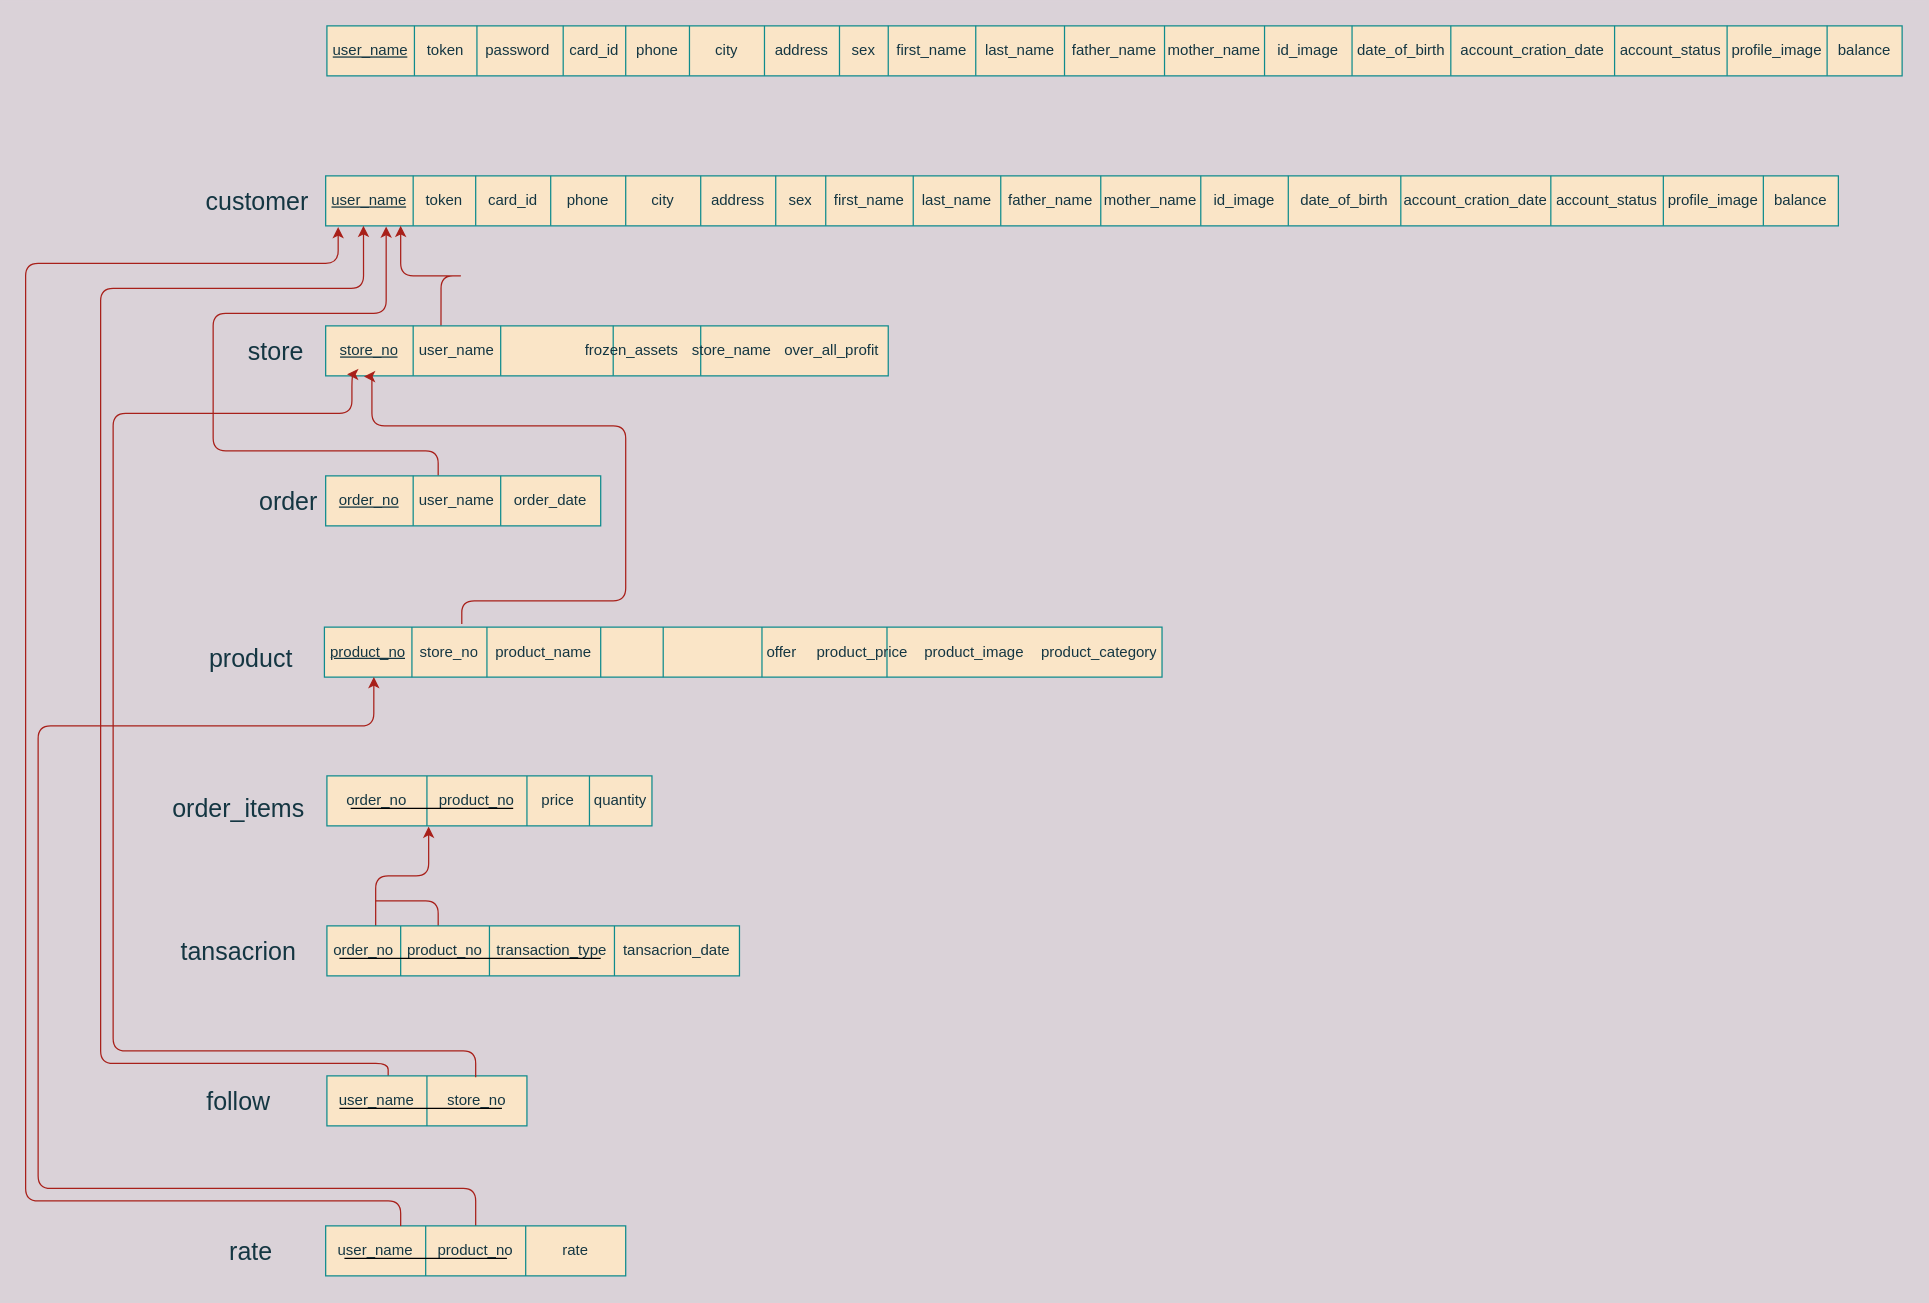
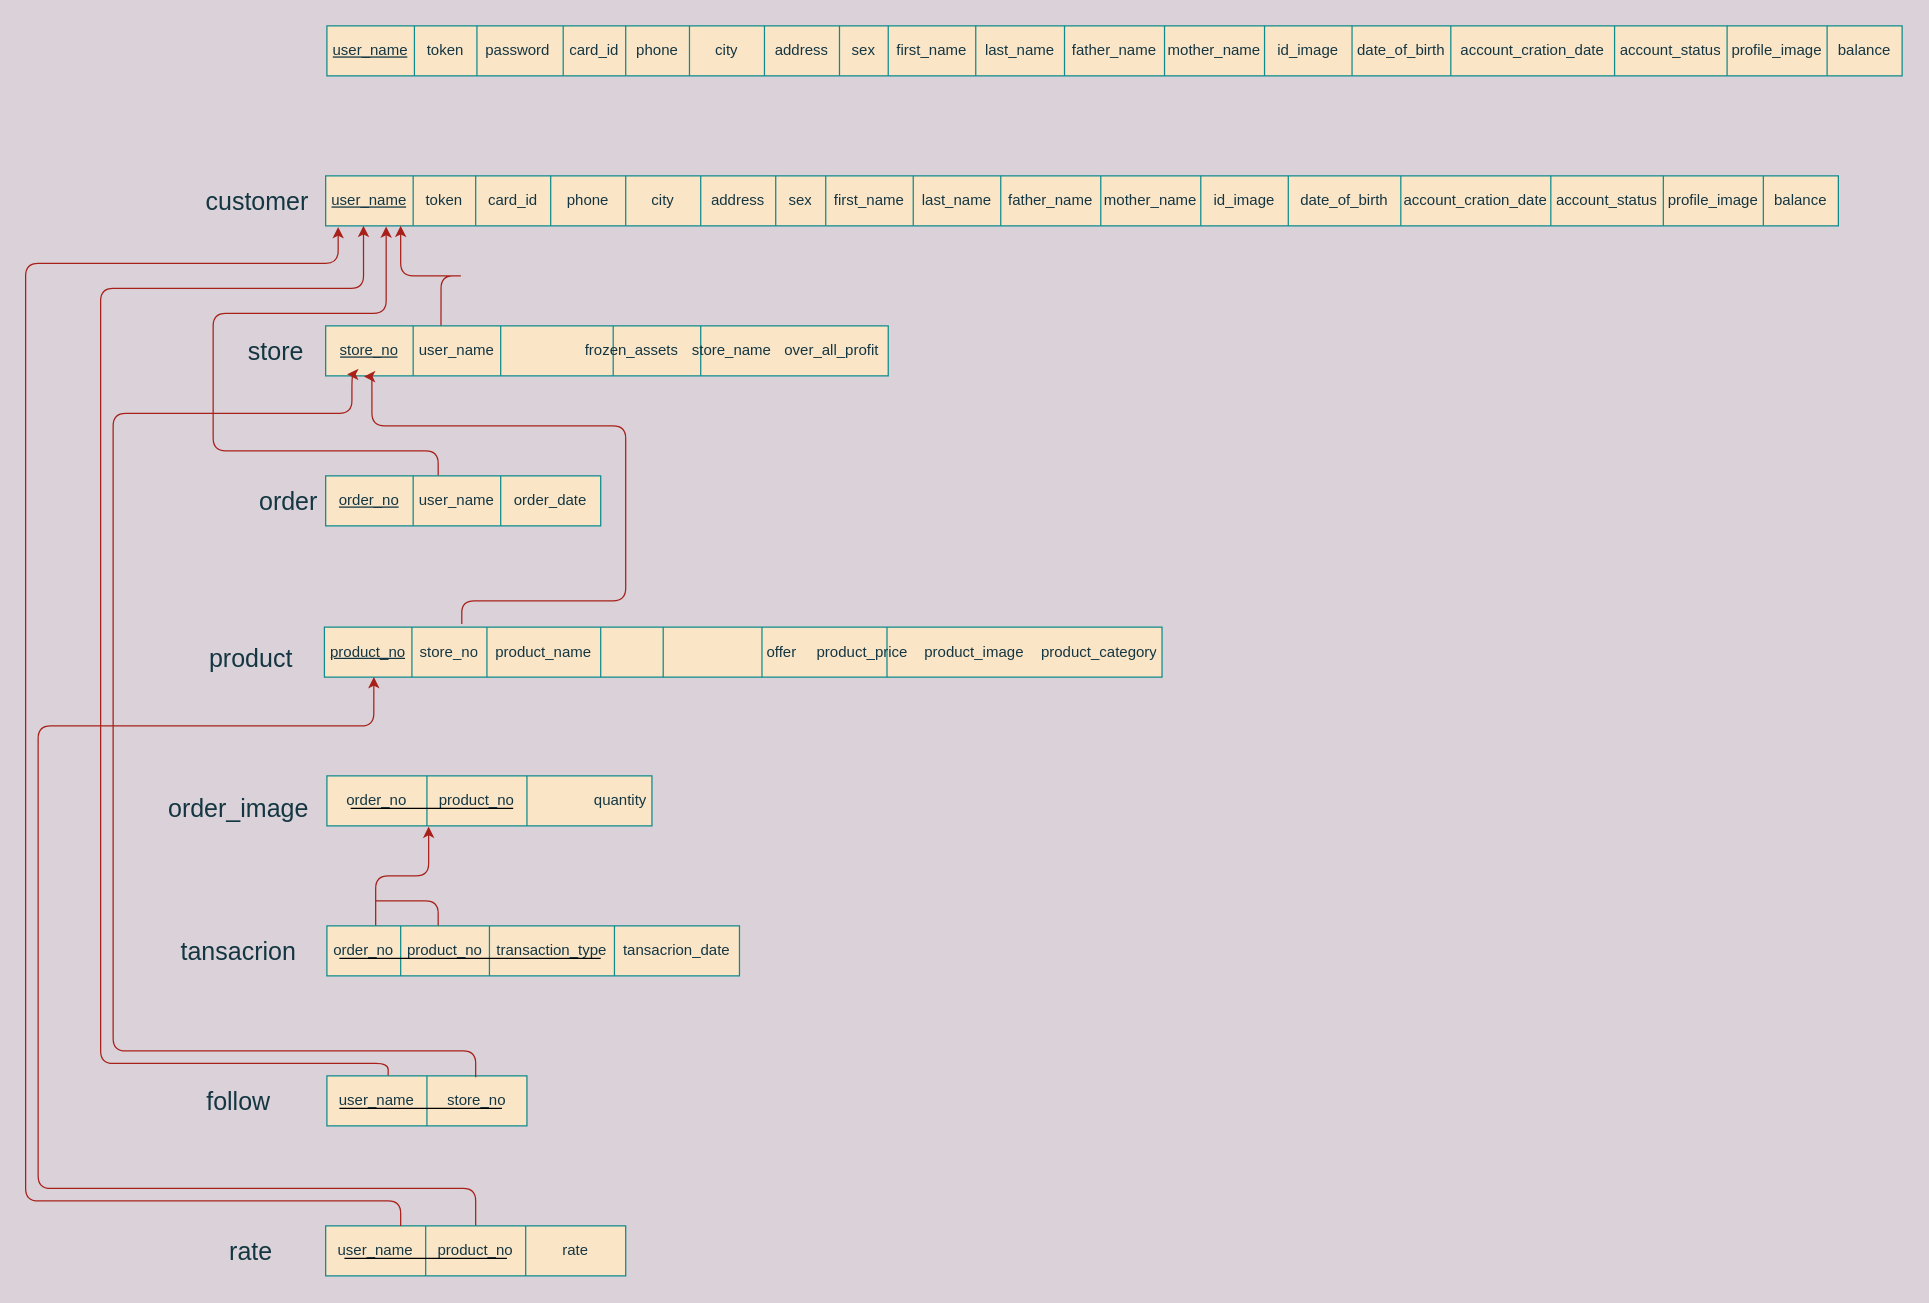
- <mxCell id="82" value="price" style="shape=partialRectangle;html=1;whiteSpace=wrap;connectable=0;overflow=hidden;fillColor=none;top=0;left=0;bottom=0;right=0;strokeColor=#0F8B8D;fontColor=#143642;" parent="79" vertex="1"><mxGeometry x="160" width="50" height="40" as="geometry" /></mxCell>
- <mxCell id="84" value="&lt;font style=&quot;font-size: 20px&quot;&gt;order_items&lt;br&gt;&lt;/font&gt;" style="text;html=1;align=center;verticalAlign=middle;resizable=0;points=[];autosize=1;fontColor=#143642;" parent="1" vertex="1"><mxGeometry x="130" y="635" width="120" height="20" as="geometry" /></mxCell>
+ <mxCell id="84" value="&lt;font style=&quot;font-size: 20px&quot;&gt;order_image&lt;br&gt;&lt;/font&gt;" style="text;html=1;align=center;verticalAlign=middle;resizable=0;points=[];autosize=1;fontColor=#143642;" parent="1" vertex="1"><mxGeometry x="130" y="635" width="120" height="20" as="geometry" /></mxCell>
